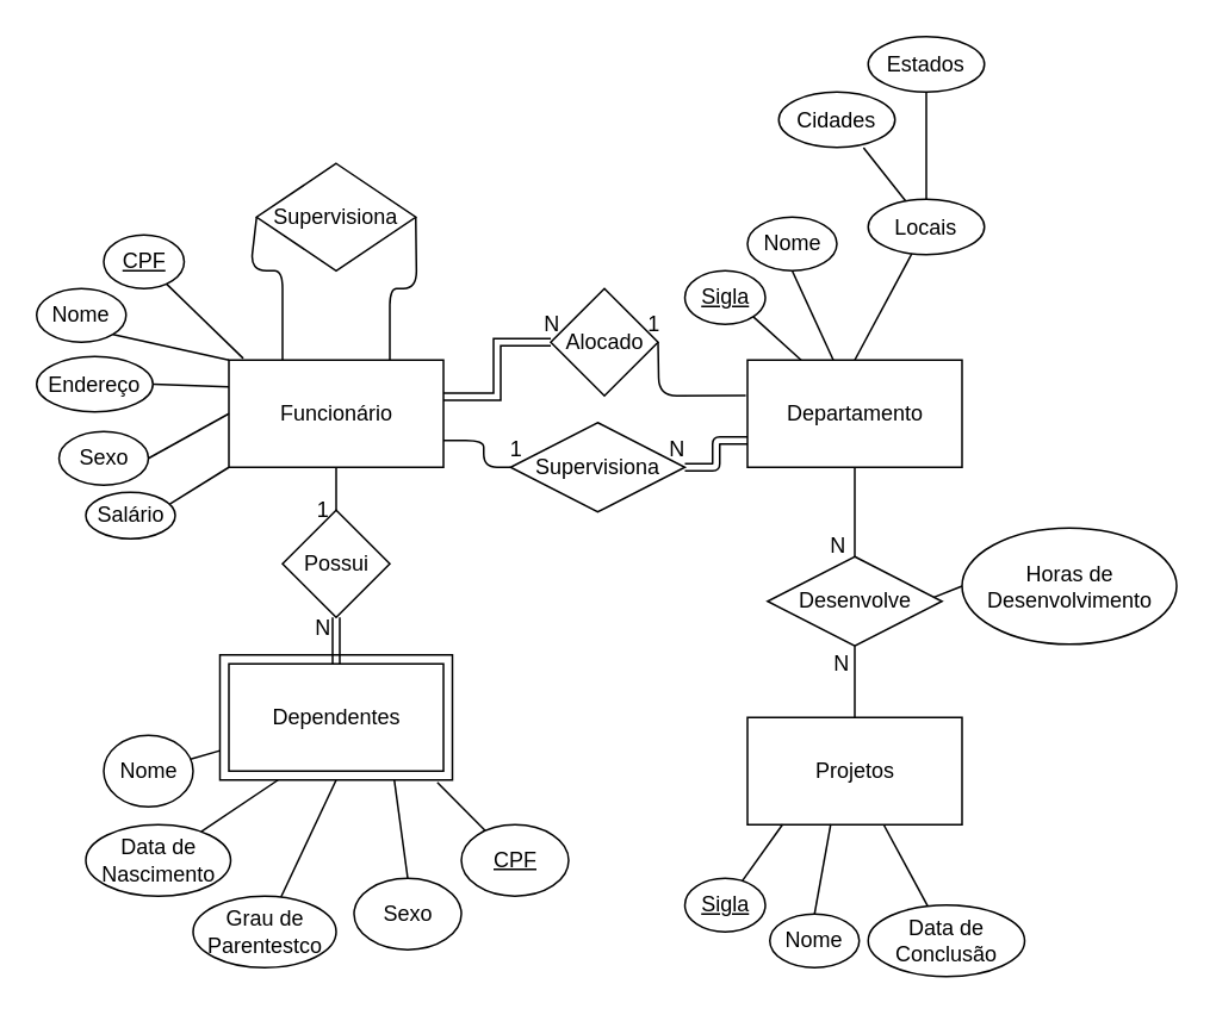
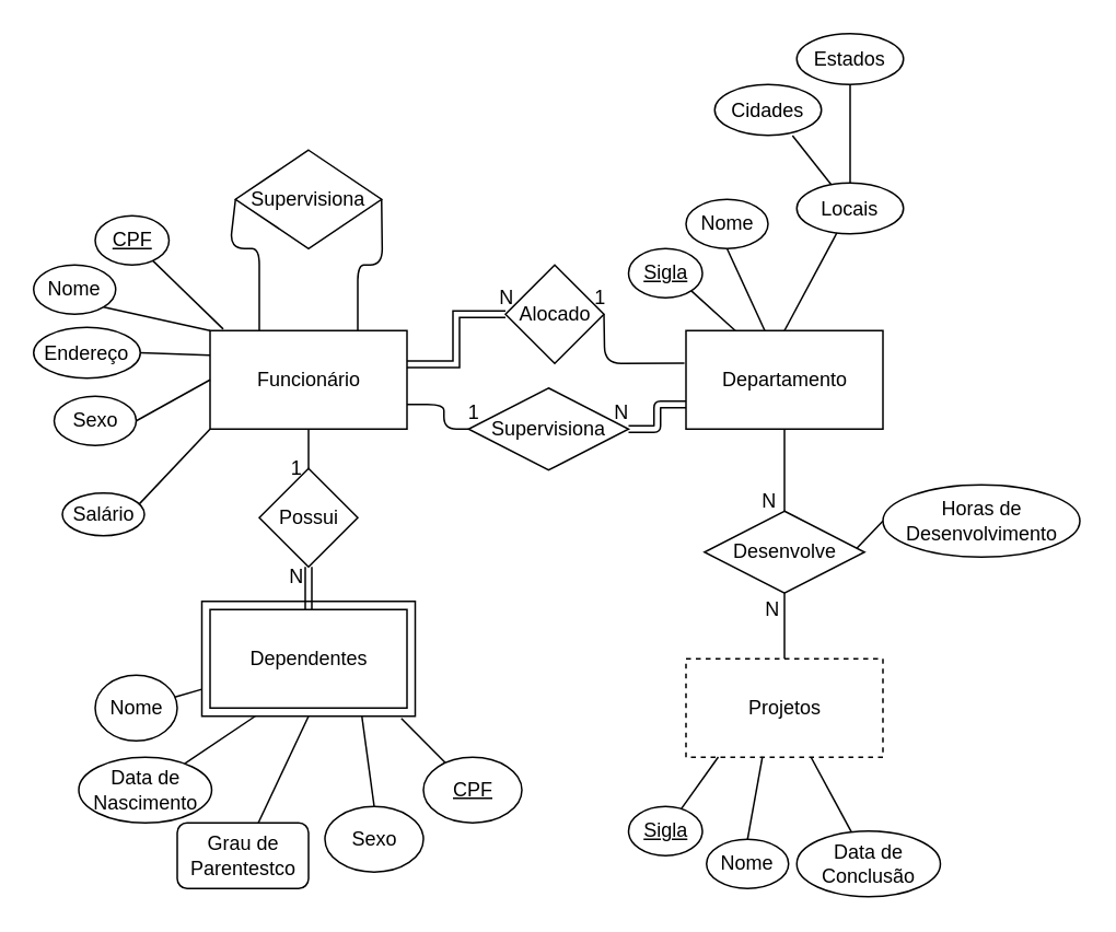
- <mxCell id="9" value="Salário" style="ellipse;whiteSpace=wrap;html=1;" parent="1" vertex="1"><mxGeometry x="47.5" y="275" width="50" height="26" as="geometry" /></mxCell>
+ <mxCell id="9" value="Salário" style="ellipse;whiteSpace=wrap;html=1;" parent="1" vertex="1"><mxGeometry x="37.5" y="300" width="50" height="26" as="geometry" /></mxCell>
- <mxCell id="41" value="Horas de Desenvolvimento" style="ellipse;whiteSpace=wrap;html=1;" vertex="1" parent="1"><mxGeometry x="537.5" y="295" width="120" height="65" as="geometry" /></mxCell>
+ <mxCell id="41" value="Horas de Desenvolvimento" style="ellipse;whiteSpace=wrap;html=1;" vertex="1" parent="1"><mxGeometry x="537.5" y="295" width="120" height="44" as="geometry" /></mxCell>
- <mxCell id="58" value="&lt;div&gt;Projetos&lt;/div&gt;" style="rounded=0;whiteSpace=wrap;html=1;" vertex="1" parent="1"><mxGeometry x="417.5" y="401" width="120" height="60" as="geometry" /></mxCell>
+ <mxCell id="58" value="&lt;div&gt;Projetos&lt;/div&gt;" style="rounded=0;whiteSpace=wrap;html=1;dashed=1;" vertex="1" parent="1"><mxGeometry x="417.5" y="401" width="120" height="60" as="geometry" /></mxCell>
- <mxCell id="33" value="Grau de Parentestco" style="ellipse;whiteSpace=wrap;html=1;" parent="1" vertex="1"><mxGeometry x="107.5" y="501" width="80" height="40" as="geometry" /></mxCell>
+ <mxCell id="33" value="Grau de Parentestco" style="whiteSpace=wrap;html=1;rounded=1;" parent="1" vertex="1"><mxGeometry x="107.5" y="501" width="80" height="40" as="geometry" /></mxCell>
